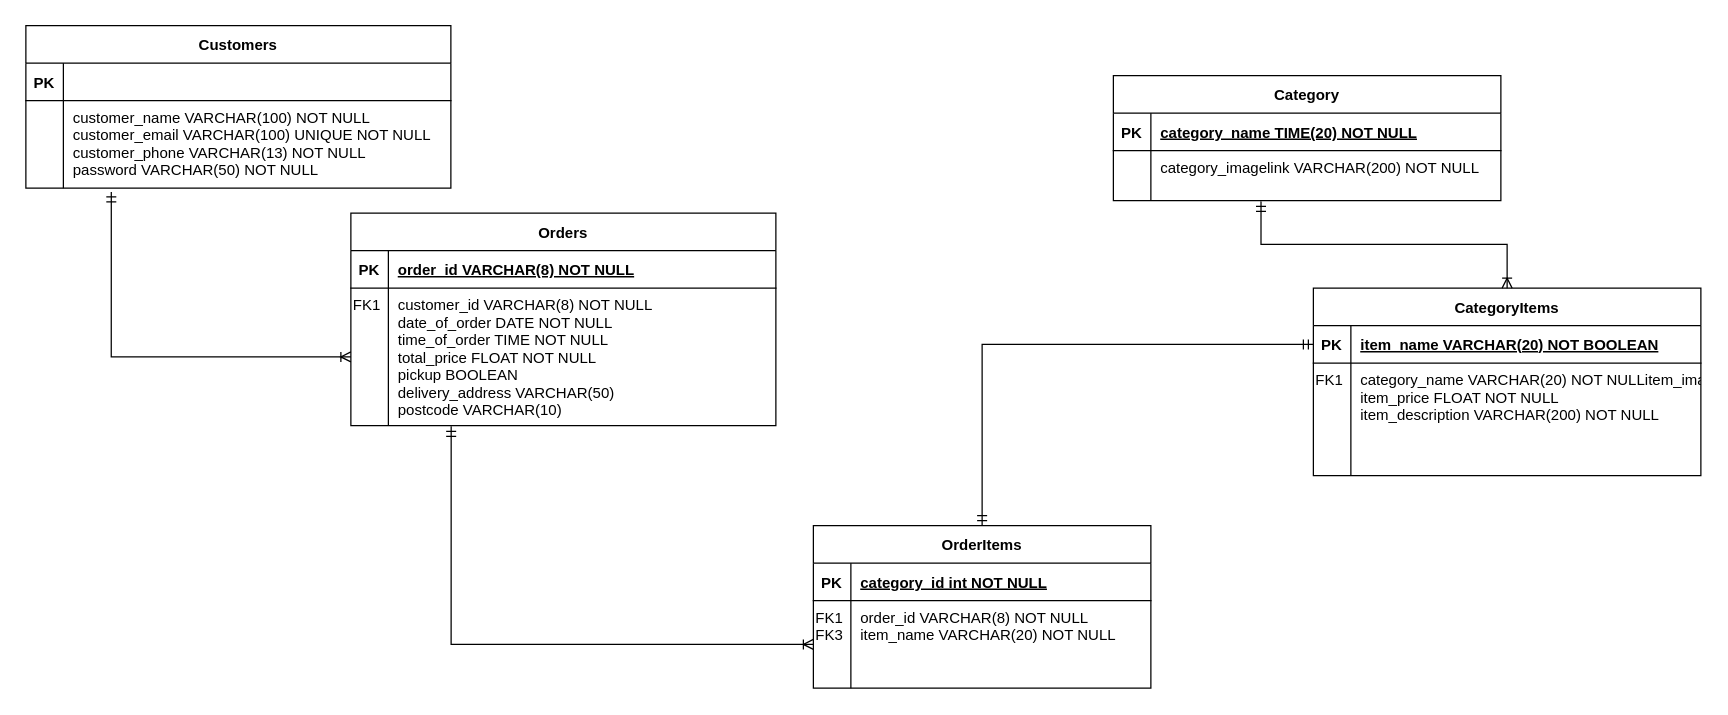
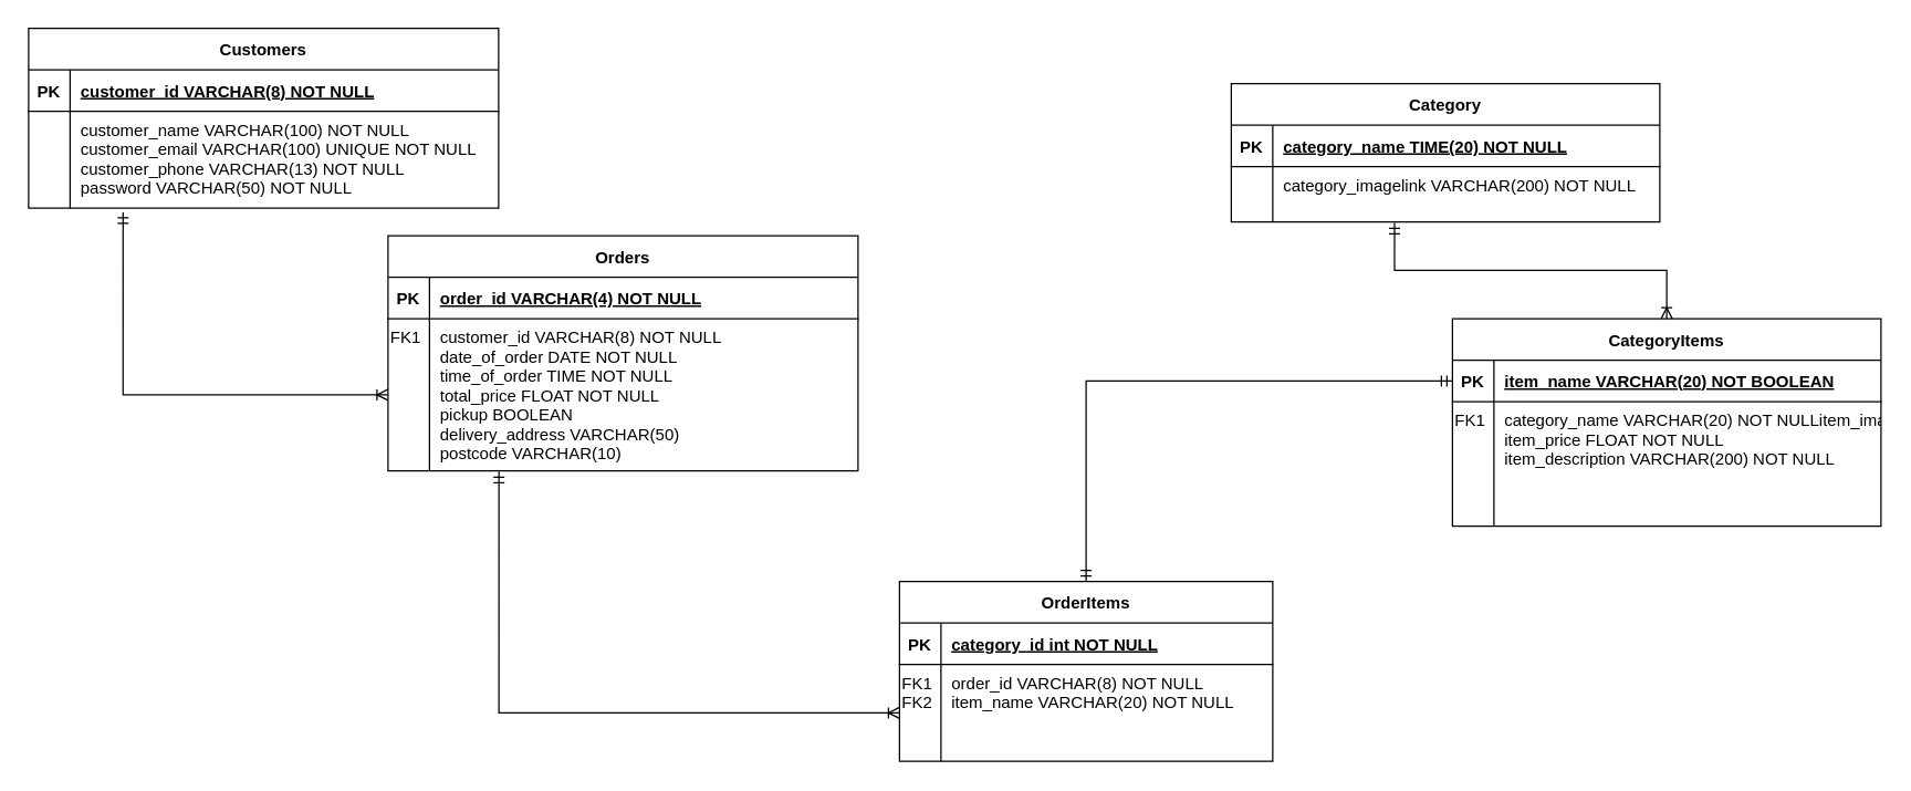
+ <mxCell id="5" value="customer_id VARCHAR(8) NOT NULL " style="shape=partialRectangle;overflow=hidden;connectable=0;fillColor=none;top=0;left=0;bottom=0;right=0;align=left;spacingLeft=6;fontStyle=5;" vertex="1" parent="3"><mxGeometry x="30" width="310" height="30" as="geometry"><mxRectangle width="310" height="30" as="alternateBounds" /></mxGeometry></mxCell>
- <mxCell id="12" value="order_id VARCHAR(8) NOT NULL" style="shape=partialRectangle;overflow=hidden;connectable=0;fillColor=none;top=0;left=0;bottom=0;right=0;align=left;spacingLeft=6;fontStyle=5;" vertex="1" parent="10"><mxGeometry x="30" width="310" height="30" as="geometry"><mxRectangle width="310" height="30" as="alternateBounds" /></mxGeometry></mxCell>
+ <mxCell id="12" value="order_id VARCHAR(4) NOT NULL" style="shape=partialRectangle;overflow=hidden;connectable=0;fillColor=none;top=0;left=0;bottom=0;right=0;align=left;spacingLeft=6;fontStyle=5;" vertex="1" parent="10"><mxGeometry x="30" width="310" height="30" as="geometry"><mxRectangle width="310" height="30" as="alternateBounds" /></mxGeometry></mxCell>
- <mxCell id="22" value="FK1&#10;FK3" style="shape=partialRectangle;overflow=hidden;connectable=0;fillColor=none;top=0;left=0;bottom=0;right=0;align=left;verticalAlign=top;" vertex="1" parent="21"><mxGeometry width="30" height="70" as="geometry"><mxRectangle width="30" height="70" as="alternateBounds" /></mxGeometry></mxCell>
+ <mxCell id="22" value="FK1&#10;FK2" style="shape=partialRectangle;overflow=hidden;connectable=0;fillColor=none;top=0;left=0;bottom=0;right=0;align=left;verticalAlign=top;" vertex="1" parent="21"><mxGeometry width="30" height="70" as="geometry"><mxRectangle width="30" height="70" as="alternateBounds" /></mxGeometry></mxCell>
